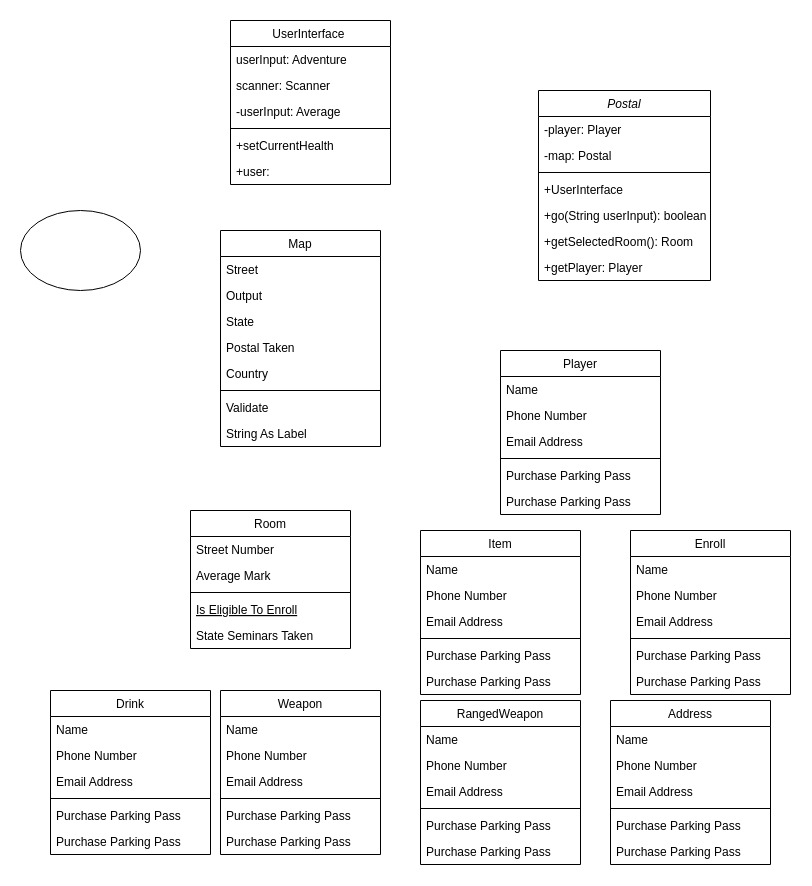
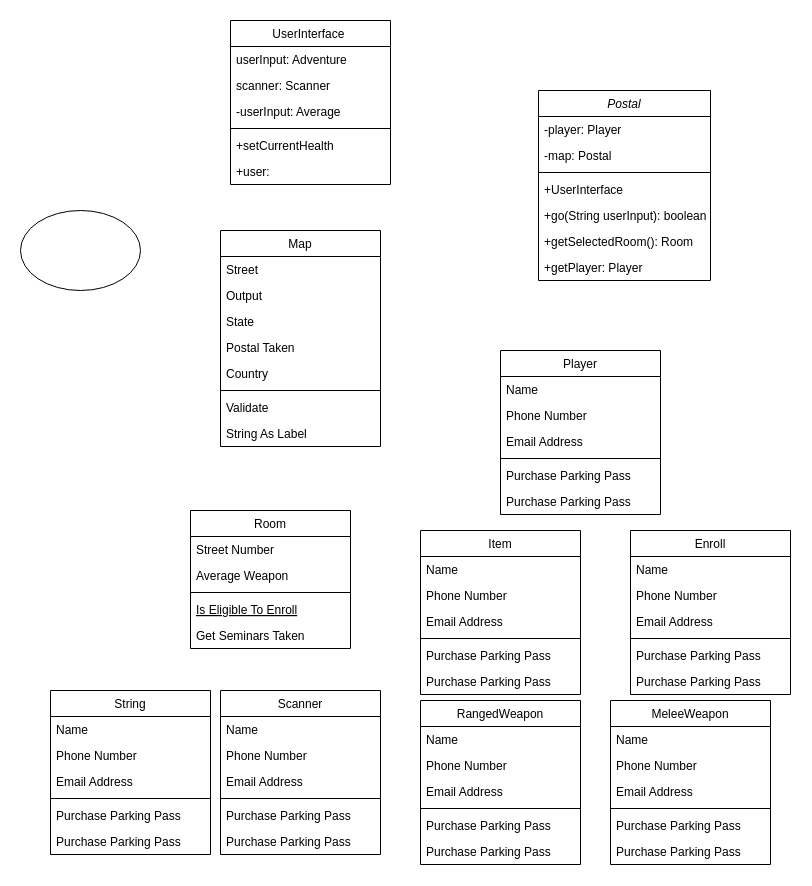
- <mxCell id="11" value="Average Mark" style="text;align=left;verticalAlign=top;spacingLeft=4;spacingRight=4;overflow=hidden;rotatable=0;points=[[0,0.5],[1,0.5]];portConstraint=eastwest;rounded=0;shadow=0;html=0;" parent="9" vertex="1"><mxGeometry y="52" width="160" height="26" as="geometry" /></mxCell>
+ <mxCell id="11" value="Average Weapon" style="text;align=left;verticalAlign=top;spacingLeft=4;spacingRight=4;overflow=hidden;rotatable=0;points=[[0,0.5],[1,0.5]];portConstraint=eastwest;rounded=0;shadow=0;html=0;" parent="9" vertex="1"><mxGeometry y="52" width="160" height="26" as="geometry" /></mxCell>
- <mxCell id="14" value="State Seminars Taken" style="text;align=left;verticalAlign=top;spacingLeft=4;spacingRight=4;overflow=hidden;rotatable=0;points=[[0,0.5],[1,0.5]];portConstraint=eastwest;" parent="9" vertex="1"><mxGeometry y="112" width="160" height="26" as="geometry" /></mxCell>
+ <mxCell id="14" value="Get Seminars Taken" style="text;align=left;verticalAlign=top;spacingLeft=4;spacingRight=4;overflow=hidden;rotatable=0;points=[[0,0.5],[1,0.5]];portConstraint=eastwest;" parent="9" vertex="1"><mxGeometry y="112" width="160" height="26" as="geometry" /></mxCell>
- <mxCell id="53" value="Drink" style="swimlane;fontStyle=0;align=center;verticalAlign=top;childLayout=stackLayout;horizontal=1;startSize=26;horizontalStack=0;resizeParent=1;resizeLast=0;collapsible=1;marginBottom=0;rounded=0;shadow=0;strokeWidth=1;" parent="1" vertex="1"><mxGeometry x="50" y="690" width="160" height="164" as="geometry"><mxRectangle x="230" y="140" width="160" height="26" as="alternateBounds" /></mxGeometry></mxCell>
+ <mxCell id="53" value="String" style="swimlane;fontStyle=0;align=center;verticalAlign=top;childLayout=stackLayout;horizontal=1;startSize=26;horizontalStack=0;resizeParent=1;resizeLast=0;collapsible=1;marginBottom=0;rounded=0;shadow=0;strokeWidth=1;" parent="1" vertex="1"><mxGeometry x="50" y="690" width="160" height="164" as="geometry"><mxRectangle x="230" y="140" width="160" height="26" as="alternateBounds" /></mxGeometry></mxCell>
- <mxCell id="60" value="Weapon" style="swimlane;fontStyle=0;align=center;verticalAlign=top;childLayout=stackLayout;horizontal=1;startSize=26;horizontalStack=0;resizeParent=1;resizeLast=0;collapsible=1;marginBottom=0;rounded=0;shadow=0;strokeWidth=1;" parent="1" vertex="1"><mxGeometry x="220" y="690" width="160" height="164" as="geometry"><mxRectangle x="230" y="140" width="160" height="26" as="alternateBounds" /></mxGeometry></mxCell>
+ <mxCell id="60" value="Scanner" style="swimlane;fontStyle=0;align=center;verticalAlign=top;childLayout=stackLayout;horizontal=1;startSize=26;horizontalStack=0;resizeParent=1;resizeLast=0;collapsible=1;marginBottom=0;rounded=0;shadow=0;strokeWidth=1;" parent="1" vertex="1"><mxGeometry x="220" y="690" width="160" height="164" as="geometry"><mxRectangle x="230" y="140" width="160" height="26" as="alternateBounds" /></mxGeometry></mxCell>
- <mxCell id="74" value="Address" style="swimlane;fontStyle=0;align=center;verticalAlign=top;childLayout=stackLayout;horizontal=1;startSize=26;horizontalStack=0;resizeParent=1;resizeLast=0;collapsible=1;marginBottom=0;rounded=0;shadow=0;strokeWidth=1;" parent="1" vertex="1"><mxGeometry x="610" y="700" width="160" height="164" as="geometry"><mxRectangle x="230" y="140" width="160" height="26" as="alternateBounds" /></mxGeometry></mxCell>
+ <mxCell id="74" value="MeleeWeapon" style="swimlane;fontStyle=0;align=center;verticalAlign=top;childLayout=stackLayout;horizontal=1;startSize=26;horizontalStack=0;resizeParent=1;resizeLast=0;collapsible=1;marginBottom=0;rounded=0;shadow=0;strokeWidth=1;" parent="1" vertex="1"><mxGeometry x="610" y="700" width="160" height="164" as="geometry"><mxRectangle x="230" y="140" width="160" height="26" as="alternateBounds" /></mxGeometry></mxCell>
